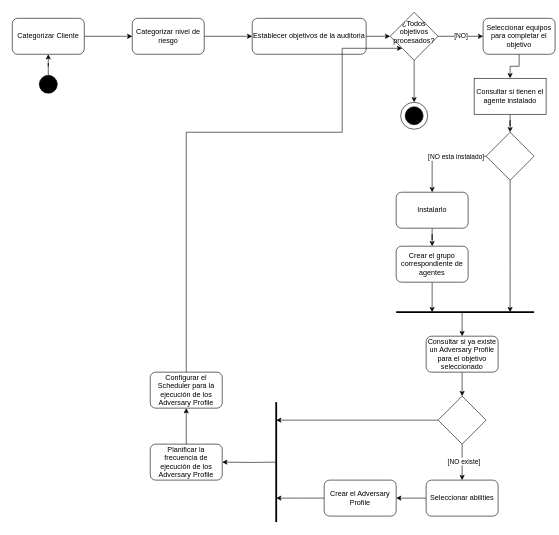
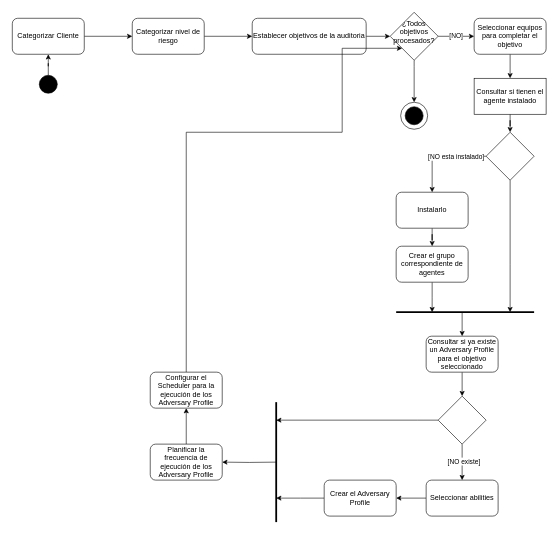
- <mxCell id="7" value="Seleccionar equipos para completar el objetivo" style="rounded=1;whiteSpace=wrap;html=1;" parent="1" vertex="1"><mxGeometry x="805" y="30" width="120" height="60" as="geometry" /></mxCell>
+ <mxCell id="7" value="Seleccionar equipos para completar el objetivo" style="rounded=1;whiteSpace=wrap;html=1;" parent="1" vertex="1"><mxGeometry x="790" y="30" width="120" height="60" as="geometry" /></mxCell>
